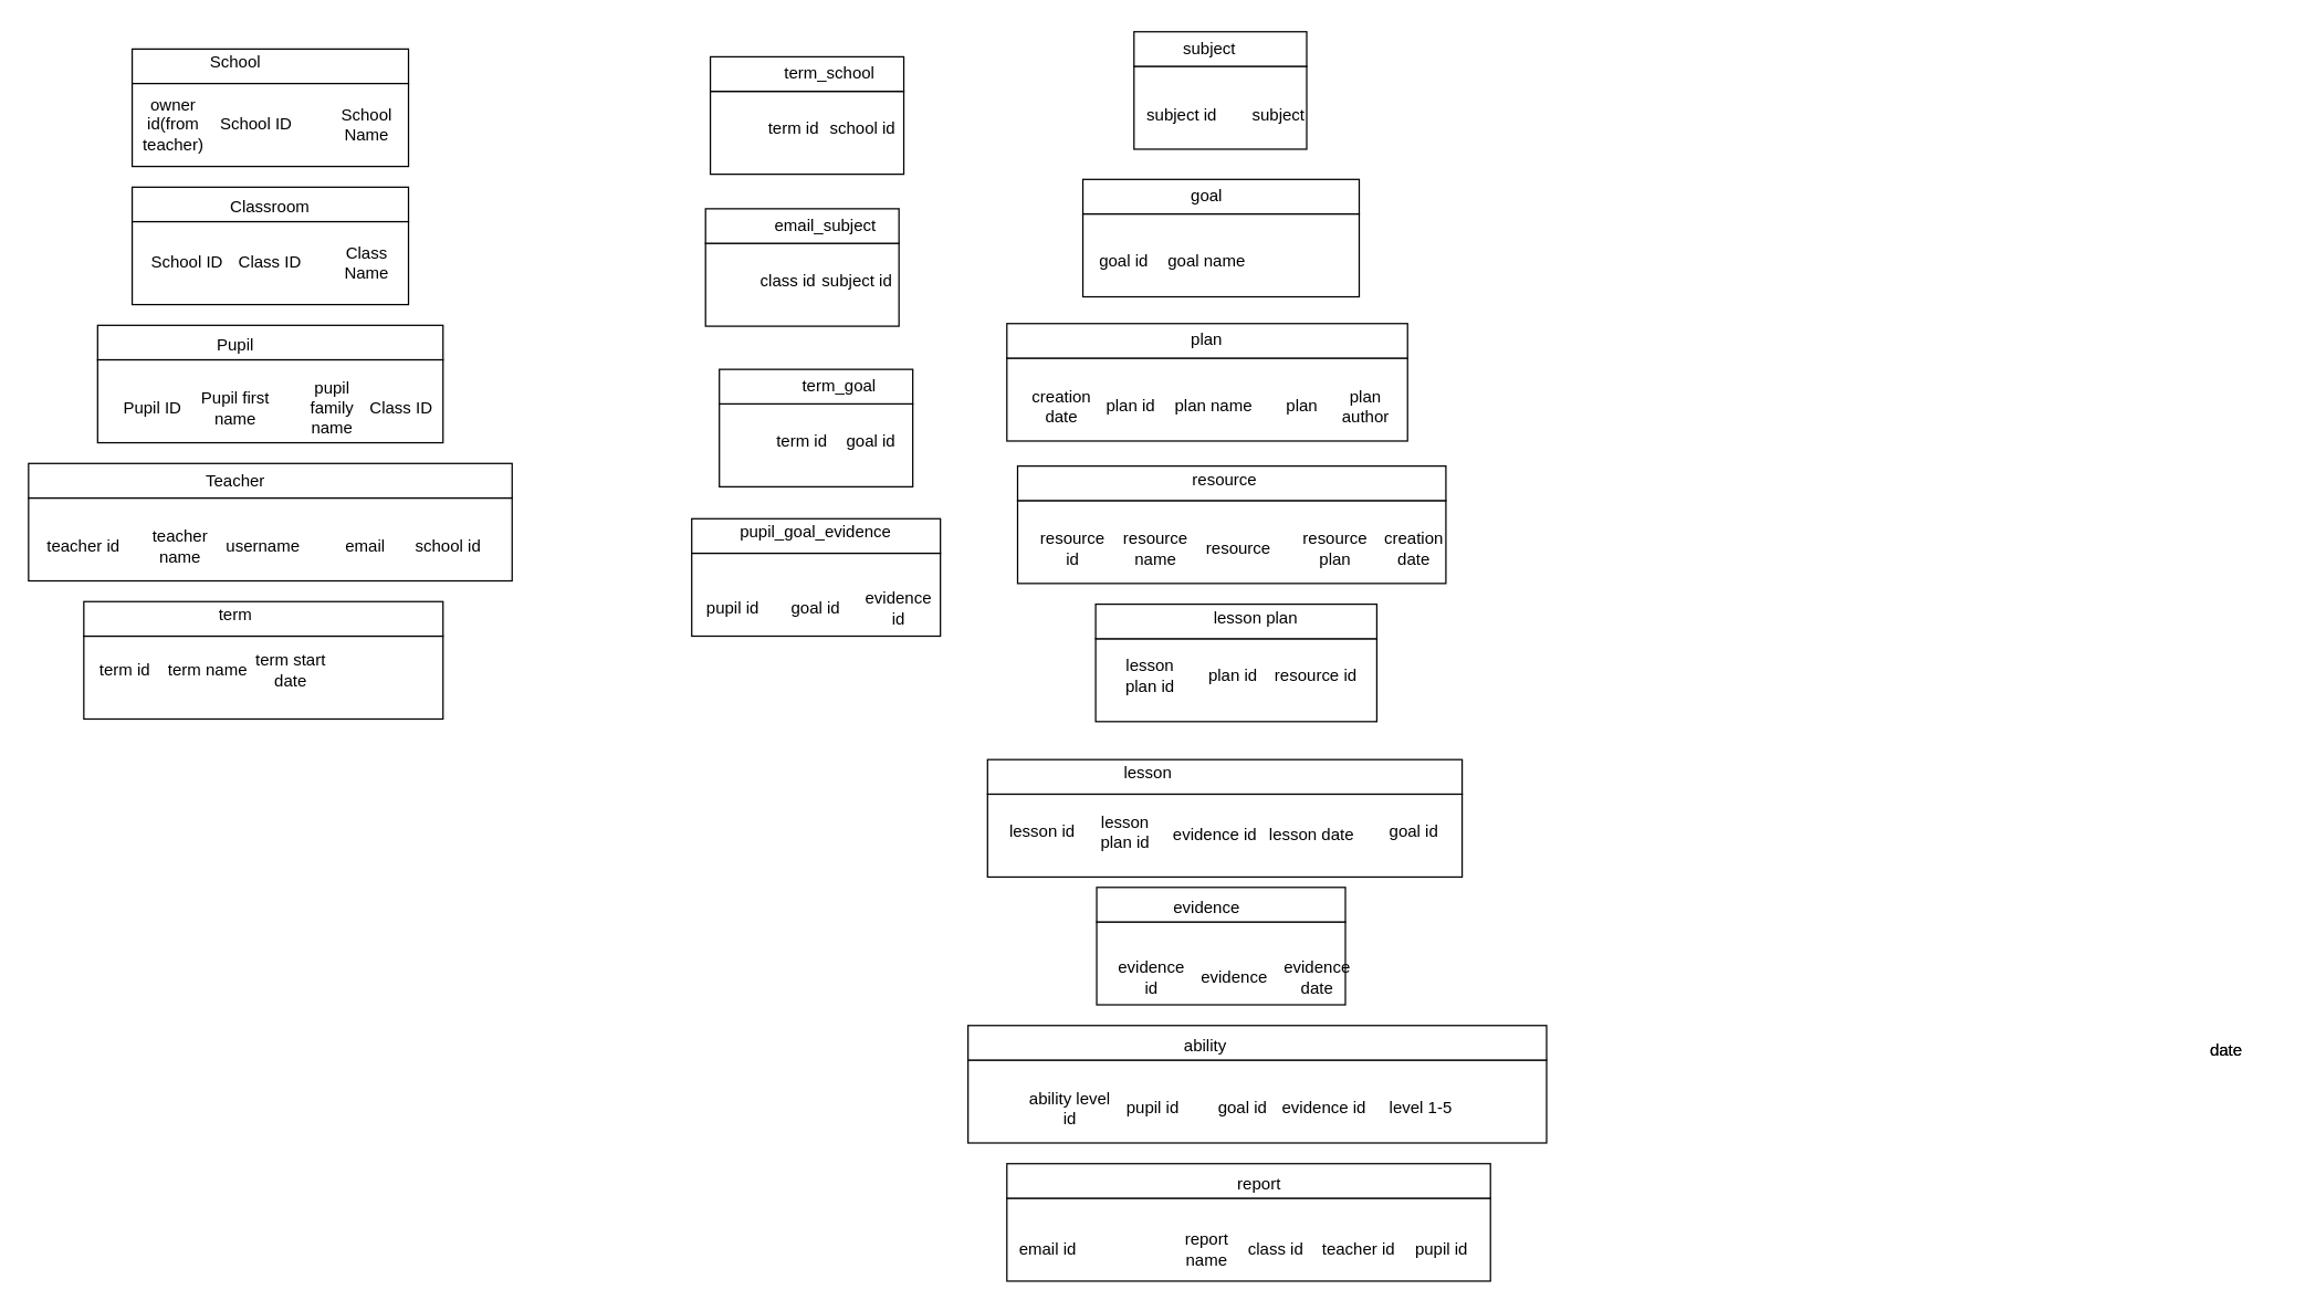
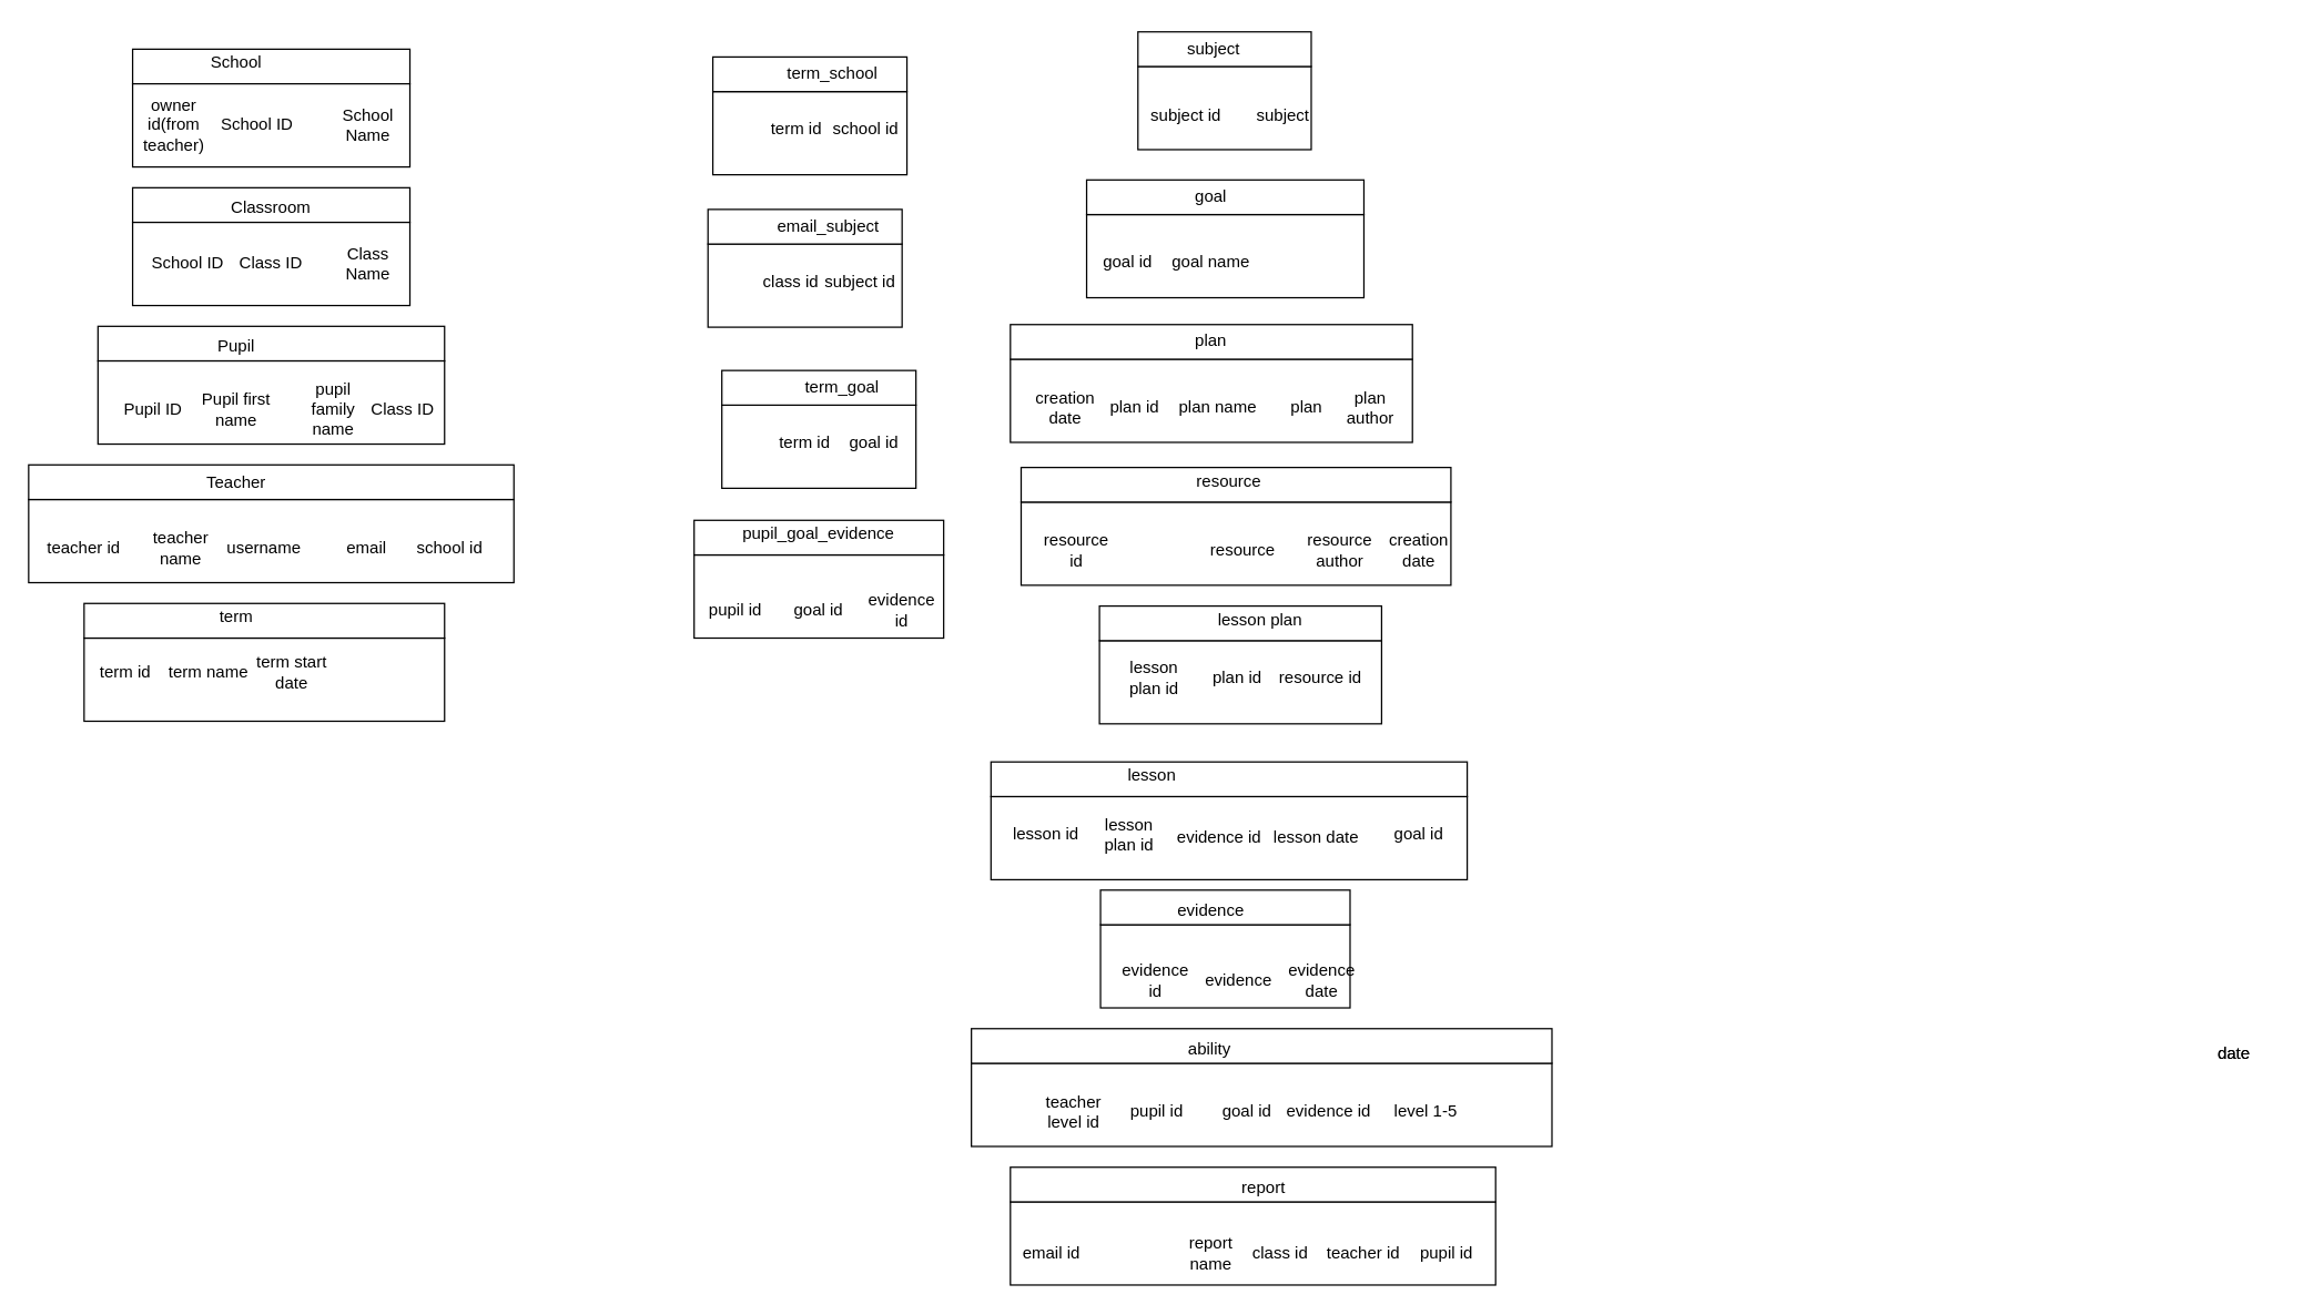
- <mxCell id="48" value="resource name" style="text;html=1;strokeColor=none;fillColor=none;align=center;verticalAlign=middle;whiteSpace=wrap;rounded=0;" vertex="1" parent="1"><mxGeometry x="805.87" y="381.87" width="60" height="30" as="geometry" /></mxCell>
- <mxCell id="50" value="resource plan" style="text;html=1;strokeColor=none;fillColor=none;align=center;verticalAlign=middle;whiteSpace=wrap;rounded=0;" vertex="1" parent="1"><mxGeometry x="935.87" y="381.87" width="60" height="30" as="geometry" /></mxCell>
+ <mxCell id="50" value="resource author" style="text;html=1;strokeColor=none;fillColor=none;align=center;verticalAlign=middle;whiteSpace=wrap;rounded=0;" vertex="1" parent="1"><mxGeometry x="935.87" y="381.87" width="60" height="30" as="geometry" /></mxCell>
- <mxCell id="108" value="ability level id" style="text;html=1;strokeColor=none;fillColor=none;align=center;verticalAlign=middle;whiteSpace=wrap;rounded=0;" vertex="1" parent="1"><mxGeometry x="738.75" y="786.87" width="70" height="30" as="geometry" /></mxCell>
+ <mxCell id="108" value="teacher level id" style="text;html=1;strokeColor=none;fillColor=none;align=center;verticalAlign=middle;whiteSpace=wrap;rounded=0;" vertex="1" parent="1"><mxGeometry x="738.75" y="786.87" width="70" height="30" as="geometry" /></mxCell>
